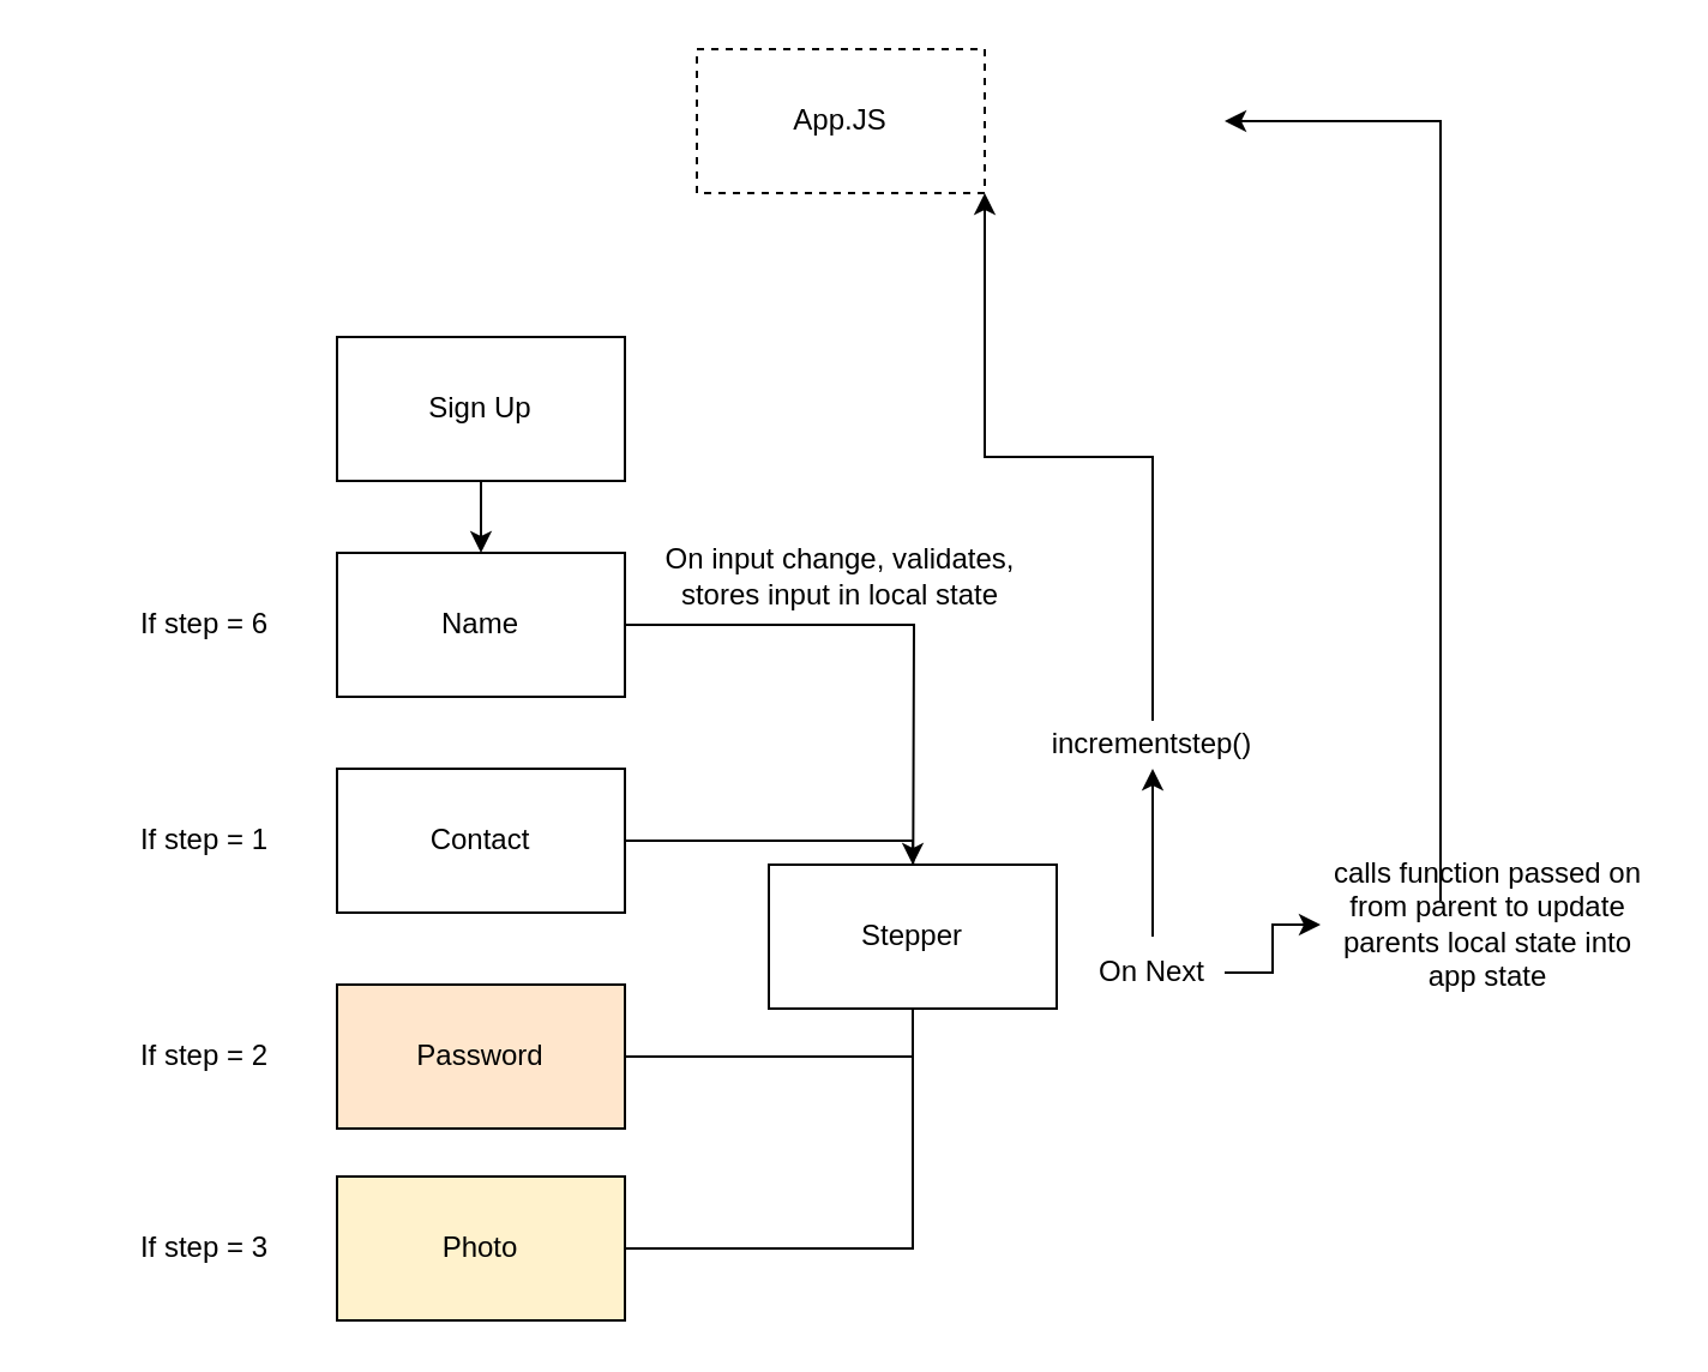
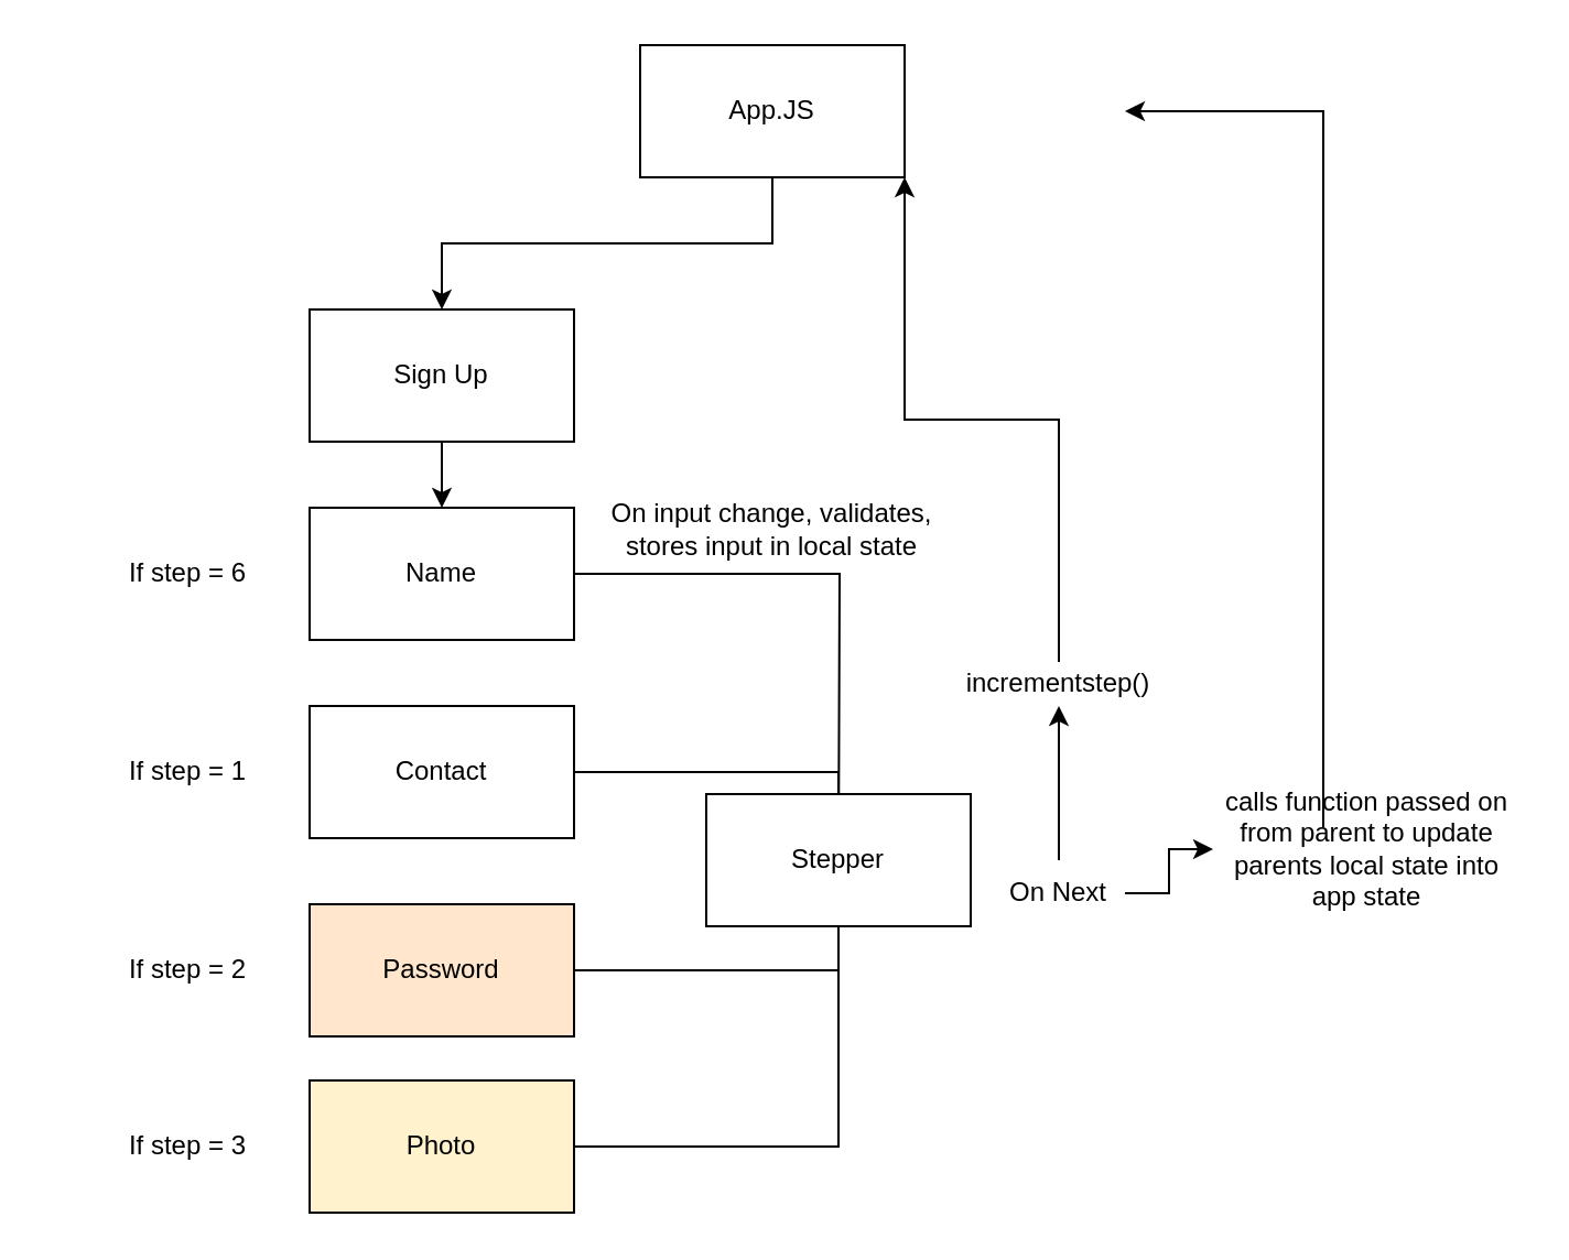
- <mxCell id="3" value="App.JS" style="rounded=0;whiteSpace=wrap;html=1;dashed=1;" vertex="1" parent="1"><mxGeometry x="290" y="20" width="120" height="60" as="geometry" /></mxCell>
+ <mxCell id="3" value="App.JS" style="rounded=0;whiteSpace=wrap;html=1;" vertex="1" parent="1"><mxGeometry x="290" y="20" width="120" height="60" as="geometry" /></mxCell>
+ <mxCell id="2" style="edgeStyle=orthogonalEdgeStyle;rounded=0;orthogonalLoop=1;jettySize=auto;html=1;exitX=0.5;exitY=1;exitDx=0;exitDy=0;entryX=0.5;entryY=0;entryDx=0;entryDy=0;" edge="1" parent="1" source="3" target="5"><mxGeometry relative="1" as="geometry" /></mxCell>
- <mxCell id="8" style="edgeStyle=orthogonalEdgeStyle;rounded=0;orthogonalLoop=1;jettySize=auto;html=1;exitX=1;exitY=0.5;exitDx=0;exitDy=0;" edge="1" parent="1" source="9" target="14"><mxGeometry relative="1" as="geometry"><Array as="points"><mxPoint x="380" y="350" /></Array></mxGeometry></mxCell>
+ <mxCell id="8" style="edgeStyle=orthogonalEdgeStyle;rounded=0;orthogonalLoop=1;jettySize=auto;html=1;exitX=1;exitY=0.5;exitDx=0;exitDy=0;endArrow=none;" edge="1" parent="1" source="9" target="14"><mxGeometry relative="1" as="geometry"><Array as="points"><mxPoint x="380" y="350" /></Array></mxGeometry></mxCell>
